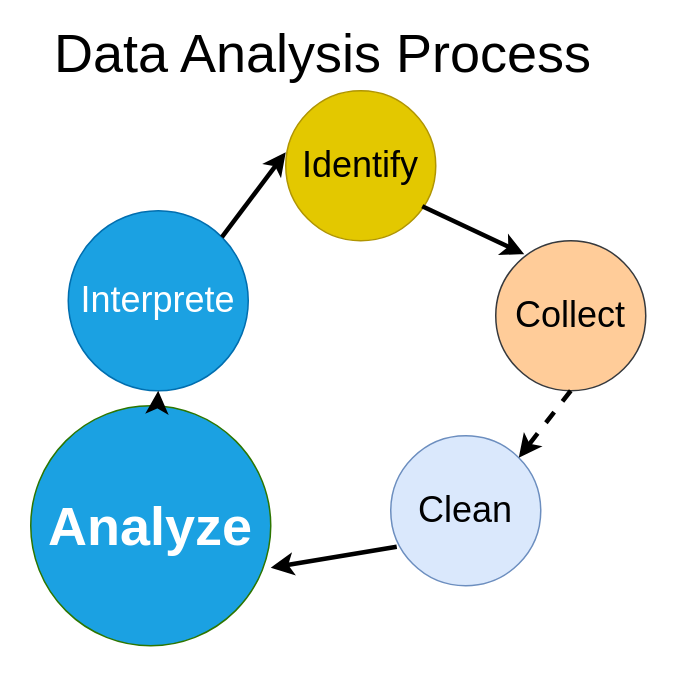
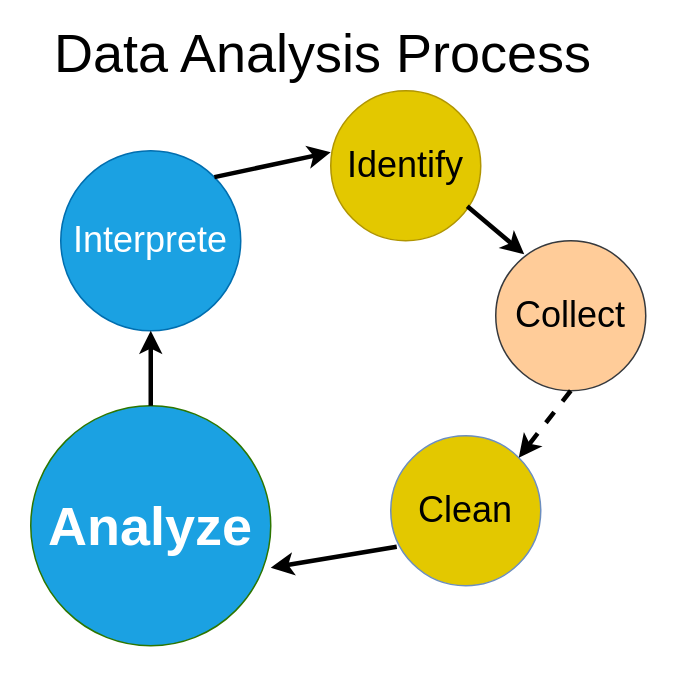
- <mxCell id="2" value="&lt;font style=&quot;font-size: 24px&quot;&gt;Identify&lt;/font&gt;" style="ellipse;whiteSpace=wrap;html=1;aspect=fixed;fillColor=#e3c800;strokeColor=#B09500;fontColor=#000000;" vertex="1" parent="1"><mxGeometry x="190" y="60" width="100" height="100" as="geometry" /></mxCell>
+ <mxCell id="2" value="&lt;font style=&quot;font-size: 24px&quot;&gt;Identify&lt;/font&gt;" style="ellipse;whiteSpace=wrap;html=1;aspect=fixed;fillColor=#e3c800;strokeColor=#B09500;fontColor=#000000;" vertex="1" parent="1"><mxGeometry x="220" y="60" width="100" height="100" as="geometry" /></mxCell>
- <mxCell id="6" value="&lt;font style=&quot;font-size: 24px&quot;&gt;Interprete&lt;/font&gt;" style="ellipse;whiteSpace=wrap;html=1;aspect=fixed;fillColor=#1ba1e2;fontColor=#ffffff;strokeColor=#006EAF;" vertex="1" parent="1"><mxGeometry x="45" y="140" width="120" height="120" as="geometry" /></mxCell>
+ <mxCell id="6" value="&lt;font style=&quot;font-size: 24px&quot;&gt;Interprete&lt;/font&gt;" style="ellipse;whiteSpace=wrap;html=1;aspect=fixed;fillColor=#1ba1e2;fontColor=#ffffff;strokeColor=#006EAF;" vertex="1" parent="1"><mxGeometry x="40" y="100" width="120" height="120" as="geometry" /></mxCell>
- <mxCell id="4" value="&lt;font style=&quot;font-size: 24px&quot;&gt;Clean&lt;/font&gt;" style="ellipse;whiteSpace=wrap;html=1;aspect=fixed;fillColor=#dae8fc;strokeColor=#6c8ebf;" vertex="1" parent="1"><mxGeometry x="260" y="290" width="100" height="100" as="geometry" /></mxCell>
+ <mxCell id="4" value="&lt;font style=&quot;font-size: 24px&quot;&gt;Clean&lt;/font&gt;" style="ellipse;whiteSpace=wrap;html=1;aspect=fixed;fillColor=#e3c800;strokeColor=#6c8ebf;" vertex="1" parent="1"><mxGeometry x="260" y="290" width="100" height="100" as="geometry" /></mxCell>
